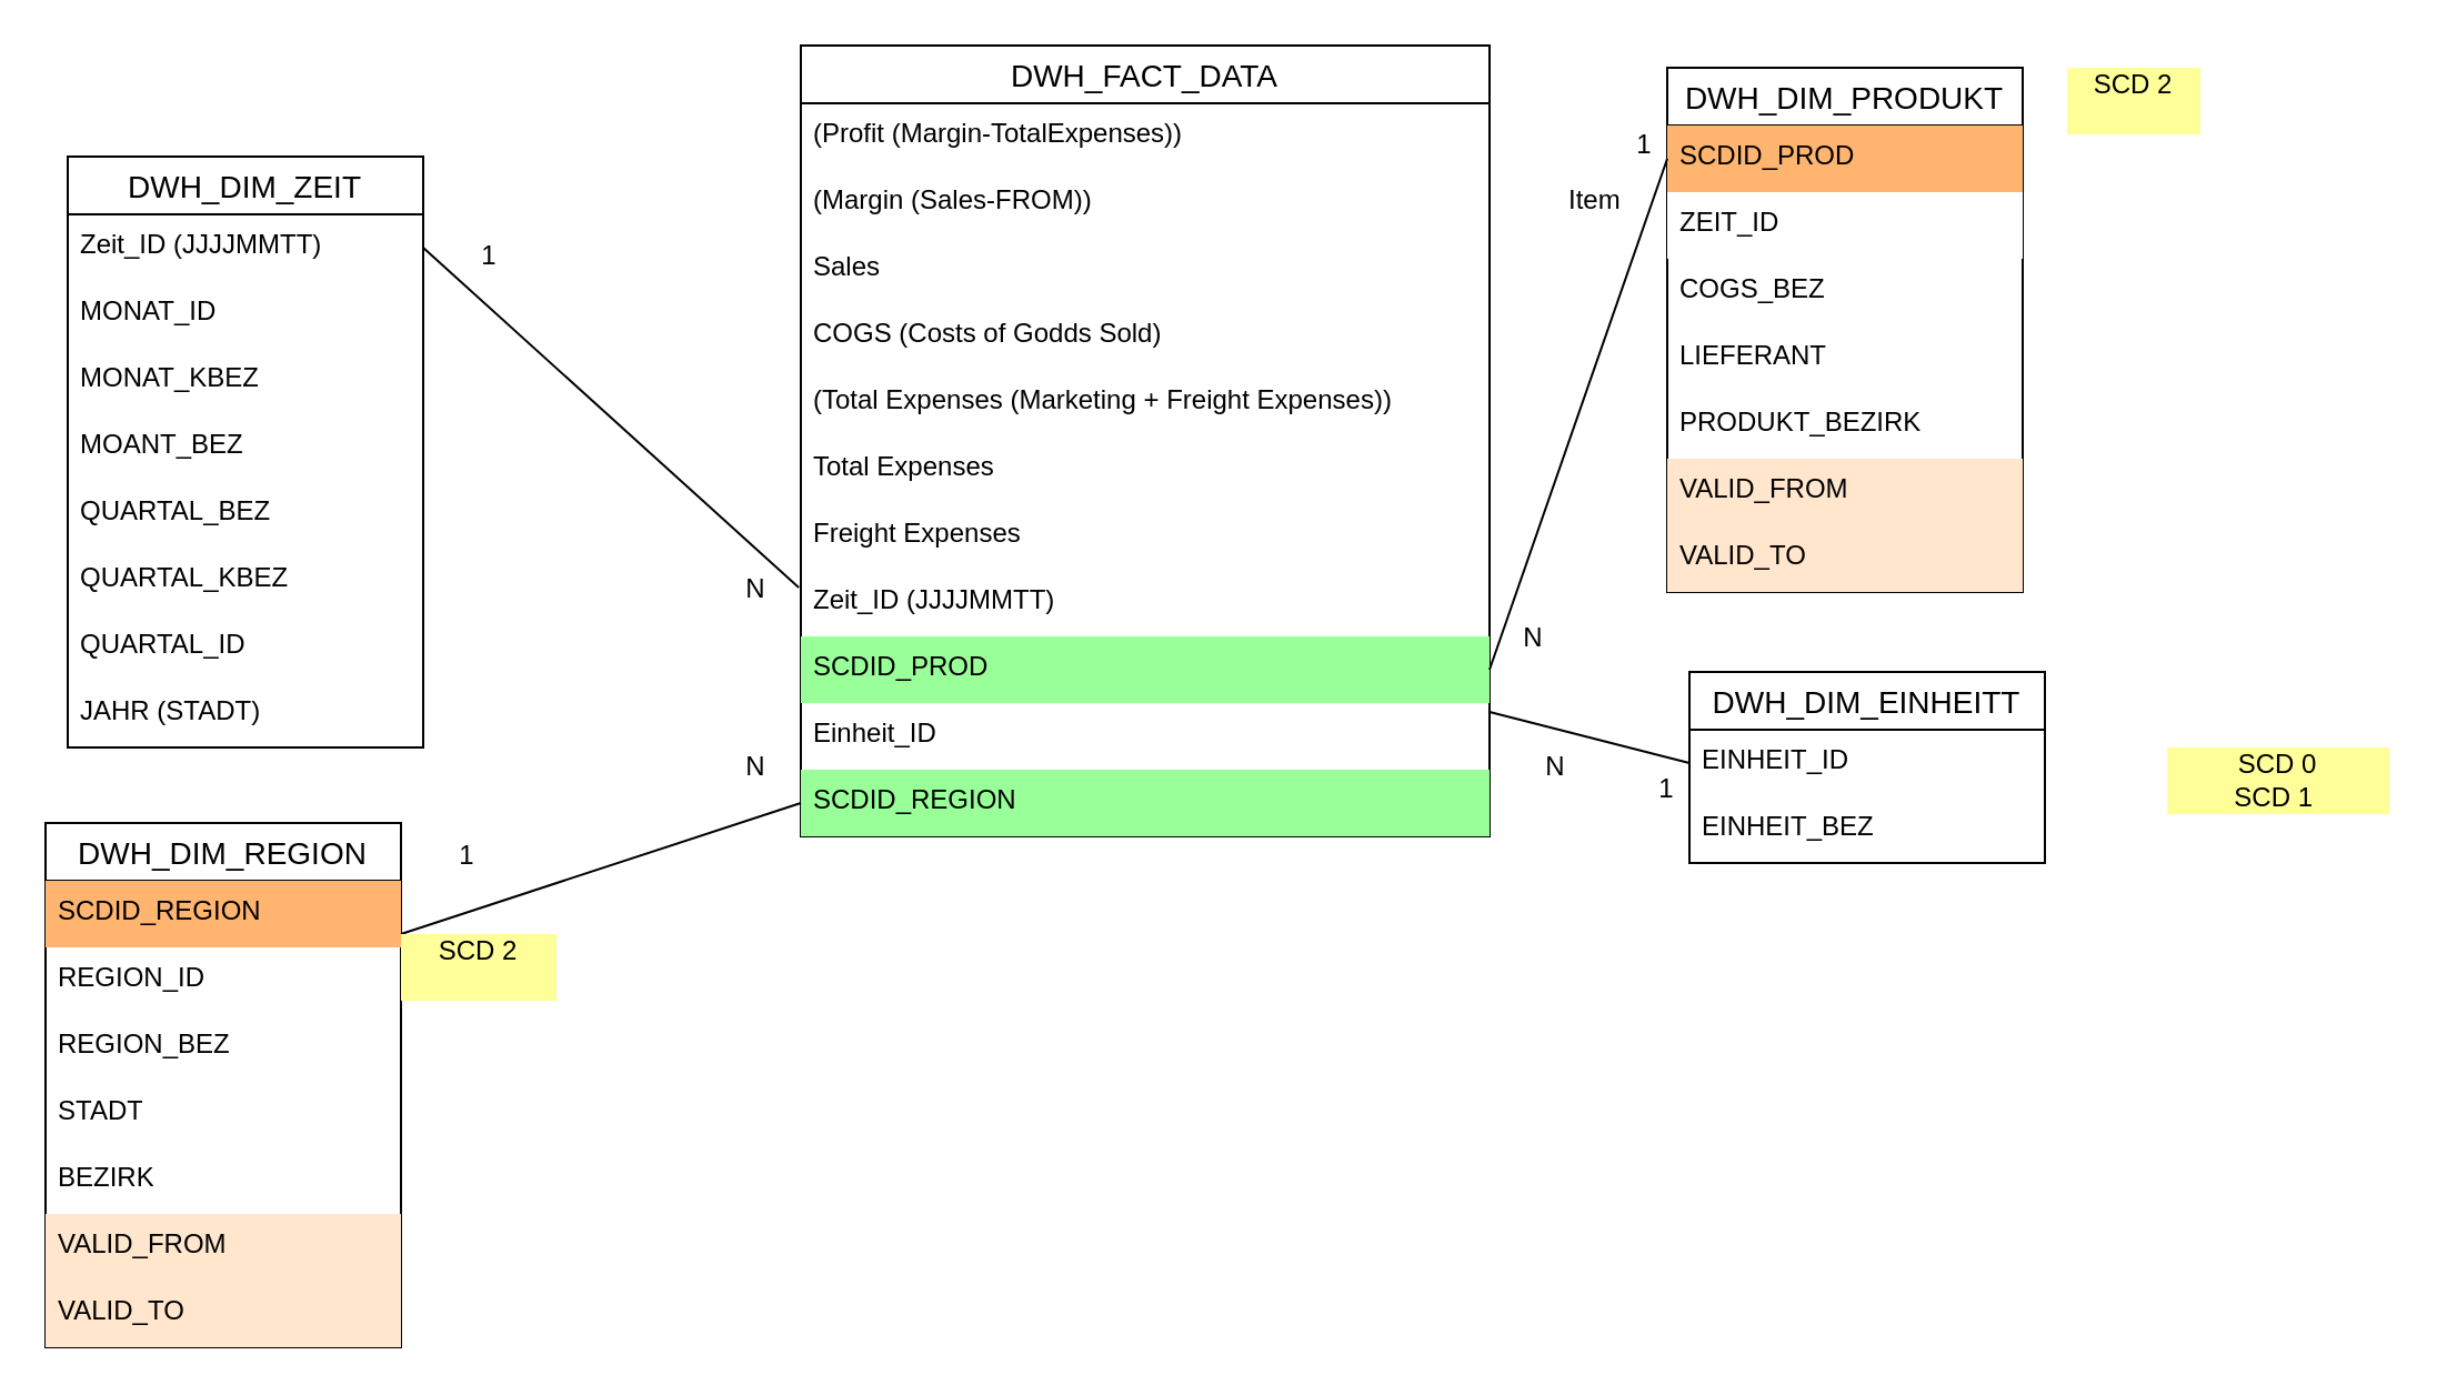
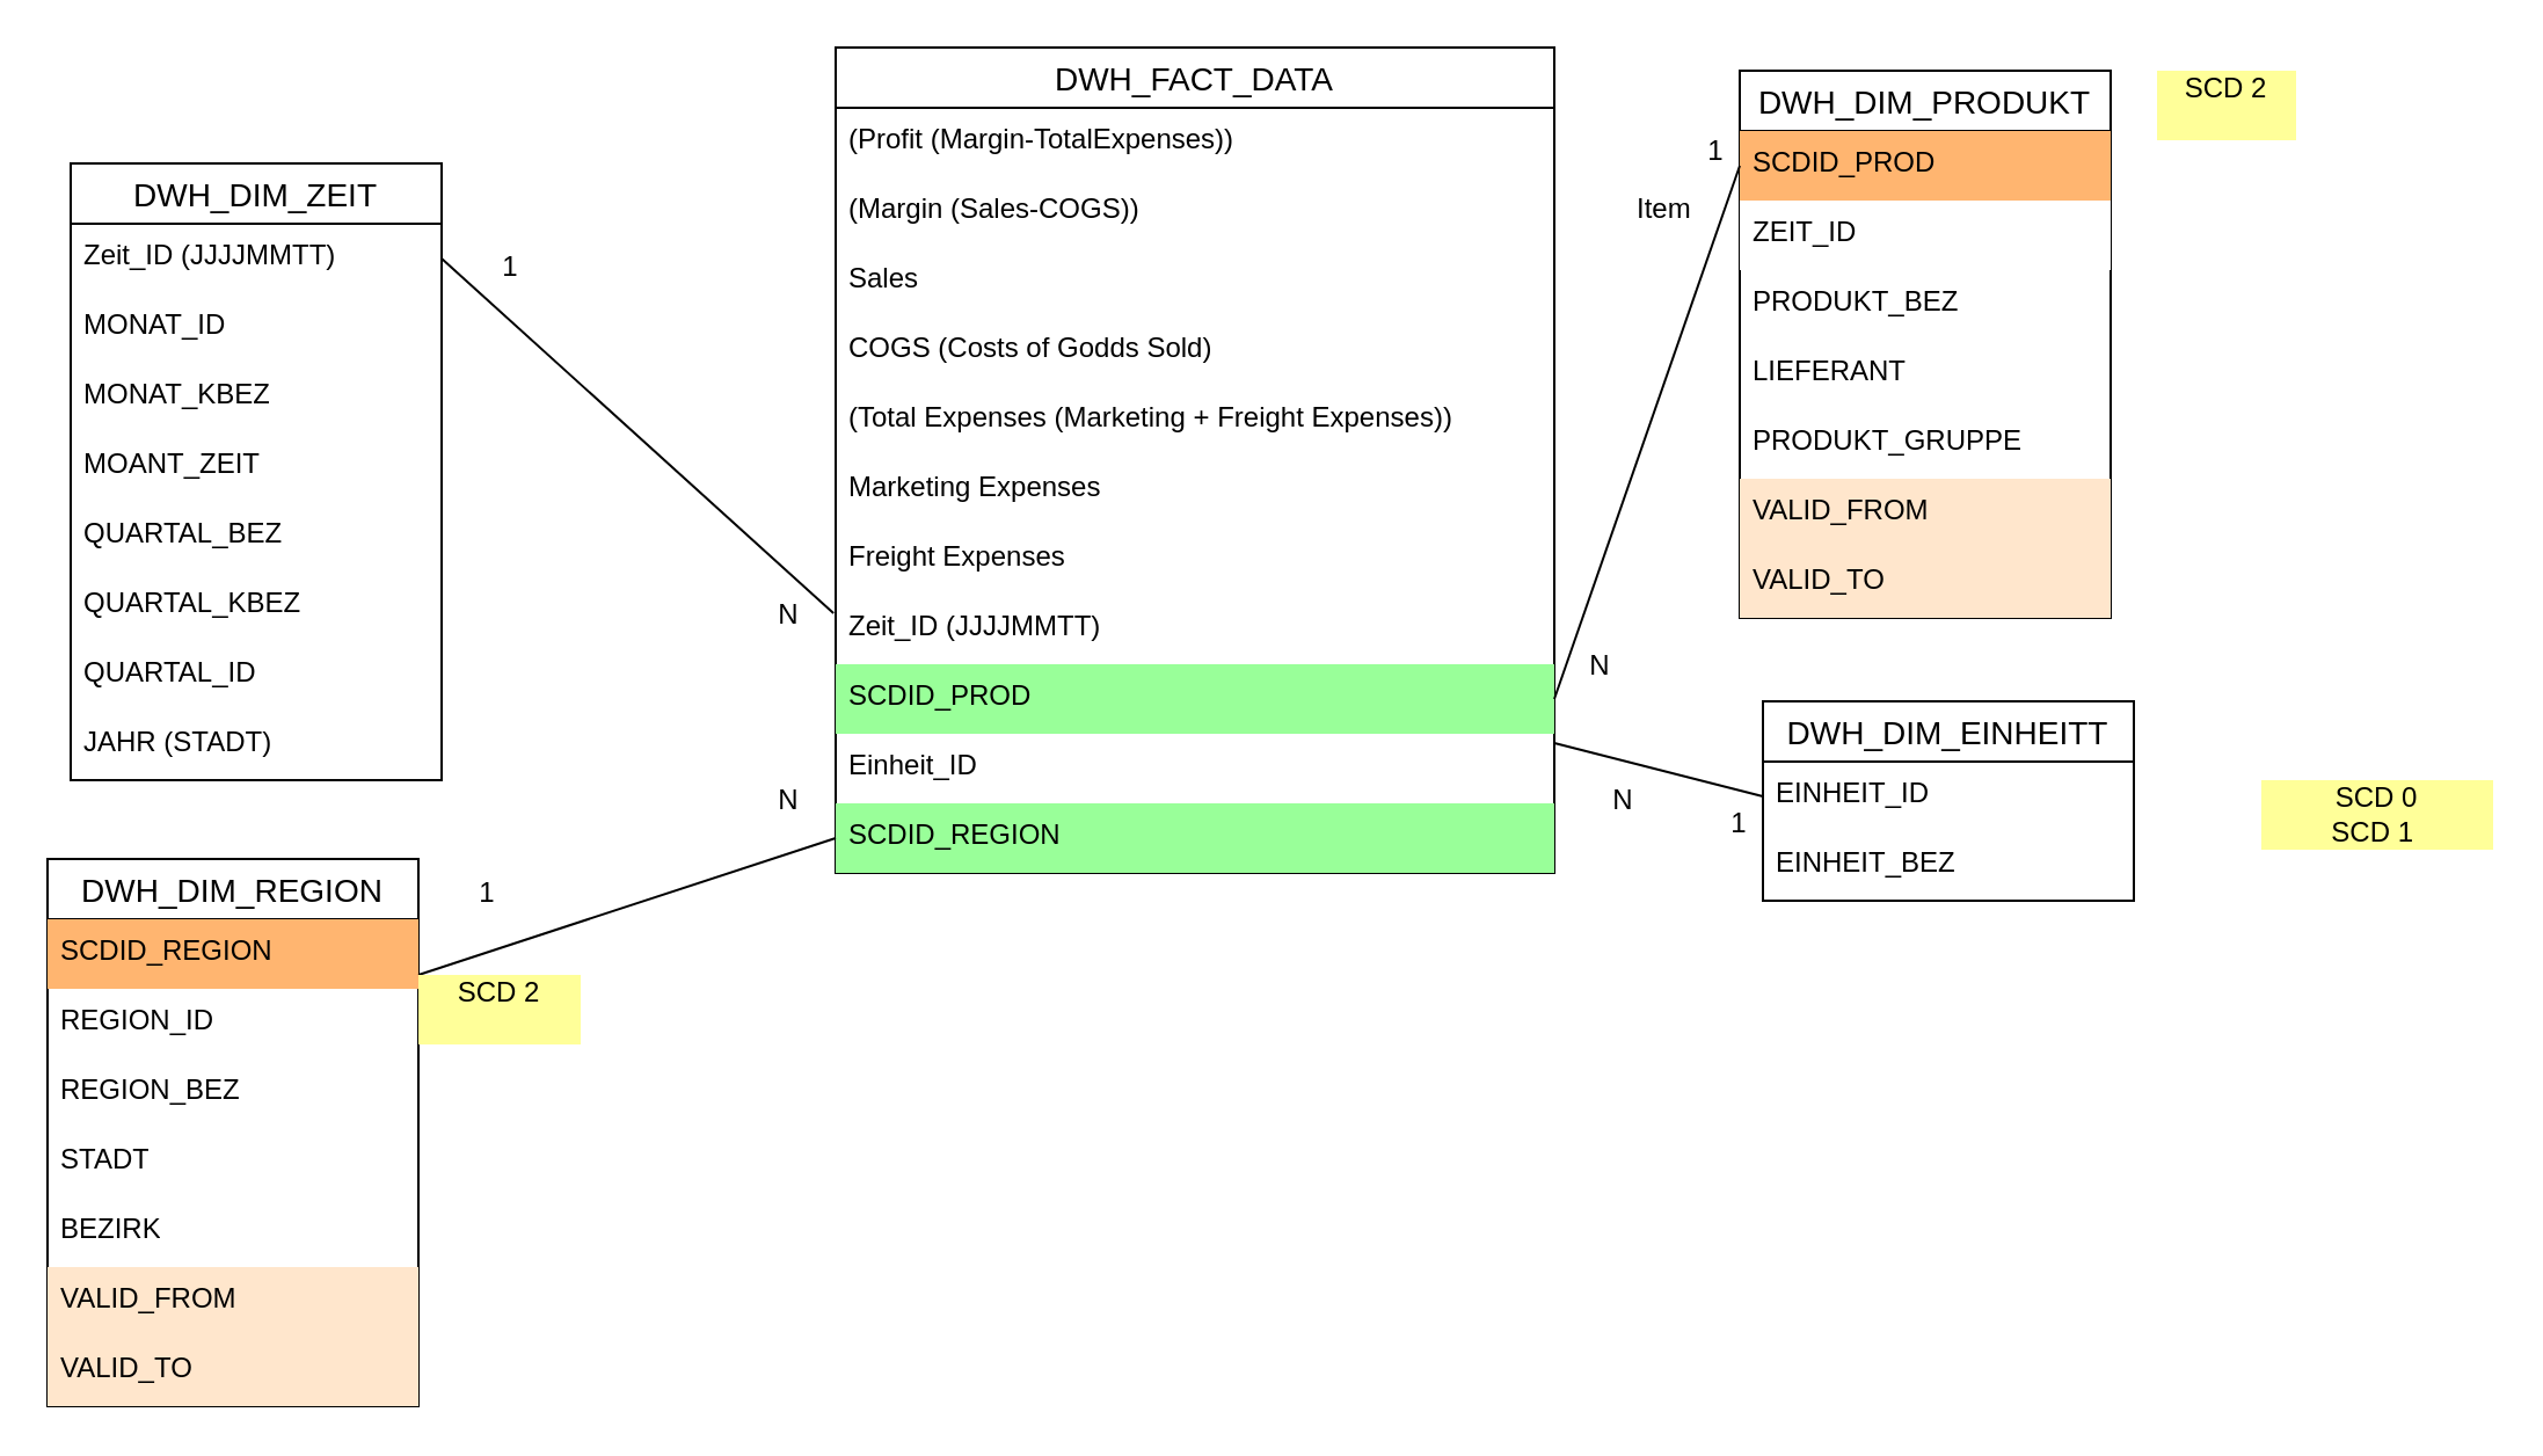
- <mxCell id="4" value="(Margin (Sales-FROM))" style="text;strokeColor=none;fillColor=none;spacingLeft=4;spacingRight=4;overflow=hidden;rotatable=0;points=[[0,0.5],[1,0.5]];portConstraint=eastwest;fontSize=12;whiteSpace=wrap;html=1;" parent="2" vertex="1"><mxGeometry y="56" width="310" height="30" as="geometry" /></mxCell>
+ <mxCell id="4" value="(Margin (Sales-COGS))" style="text;strokeColor=none;fillColor=none;spacingLeft=4;spacingRight=4;overflow=hidden;rotatable=0;points=[[0,0.5],[1,0.5]];portConstraint=eastwest;fontSize=12;whiteSpace=wrap;html=1;" parent="2" vertex="1"><mxGeometry y="56" width="310" height="30" as="geometry" /></mxCell>
- <mxCell id="41" value="COGS_BEZ" style="text;strokeColor=none;fillColor=none;spacingLeft=4;spacingRight=4;overflow=hidden;rotatable=0;points=[[0,0.5],[1,0.5]];portConstraint=eastwest;fontSize=12;whiteSpace=wrap;html=1;" parent="38" vertex="1"><mxGeometry y="86" width="160" height="30" as="geometry" /></mxCell>
+ <mxCell id="41" value="PRODUKT_BEZ" style="text;strokeColor=none;fillColor=none;spacingLeft=4;spacingRight=4;overflow=hidden;rotatable=0;points=[[0,0.5],[1,0.5]];portConstraint=eastwest;fontSize=12;whiteSpace=wrap;html=1;" parent="38" vertex="1"><mxGeometry y="86" width="160" height="30" as="geometry" /></mxCell>
- <mxCell id="43" value="PRODUKT_BEZIRK" style="text;strokeColor=none;fillColor=none;spacingLeft=4;spacingRight=4;overflow=hidden;rotatable=0;points=[[0,0.5],[1,0.5]];portConstraint=eastwest;fontSize=12;whiteSpace=wrap;html=1;" parent="38" vertex="1"><mxGeometry y="146" width="160" height="30" as="geometry" /></mxCell>
+ <mxCell id="43" value="PRODUKT_GRUPPE" style="text;strokeColor=none;fillColor=none;spacingLeft=4;spacingRight=4;overflow=hidden;rotatable=0;points=[[0,0.5],[1,0.5]];portConstraint=eastwest;fontSize=12;whiteSpace=wrap;html=1;" parent="38" vertex="1"><mxGeometry y="146" width="160" height="30" as="geometry" /></mxCell>
- <mxCell id="18" value="MOANT_BEZ" style="text;strokeColor=none;fillColor=none;spacingLeft=4;spacingRight=4;overflow=hidden;rotatable=0;points=[[0,0.5],[1,0.5]];portConstraint=eastwest;fontSize=12;whiteSpace=wrap;html=1;" parent="14" vertex="1"><mxGeometry y="116" width="160" height="30" as="geometry" /></mxCell>
+ <mxCell id="18" value="MOANT_ZEIT" style="text;strokeColor=none;fillColor=none;spacingLeft=4;spacingRight=4;overflow=hidden;rotatable=0;points=[[0,0.5],[1,0.5]];portConstraint=eastwest;fontSize=12;whiteSpace=wrap;html=1;" parent="14" vertex="1"><mxGeometry y="116" width="160" height="30" as="geometry" /></mxCell>
- <mxCell id="8" value="Total Expenses" style="text;strokeColor=none;fillColor=none;spacingLeft=4;spacingRight=4;overflow=hidden;rotatable=0;points=[[0,0.5],[1,0.5]];portConstraint=eastwest;fontSize=12;whiteSpace=wrap;html=1;" parent="2" vertex="1"><mxGeometry y="176" width="310" height="30" as="geometry" /></mxCell>
+ <mxCell id="8" value="Marketing Expenses" style="text;strokeColor=none;fillColor=none;spacingLeft=4;spacingRight=4;overflow=hidden;rotatable=0;points=[[0,0.5],[1,0.5]];portConstraint=eastwest;fontSize=12;whiteSpace=wrap;html=1;" parent="2" vertex="1"><mxGeometry y="176" width="310" height="30" as="geometry" /></mxCell>
